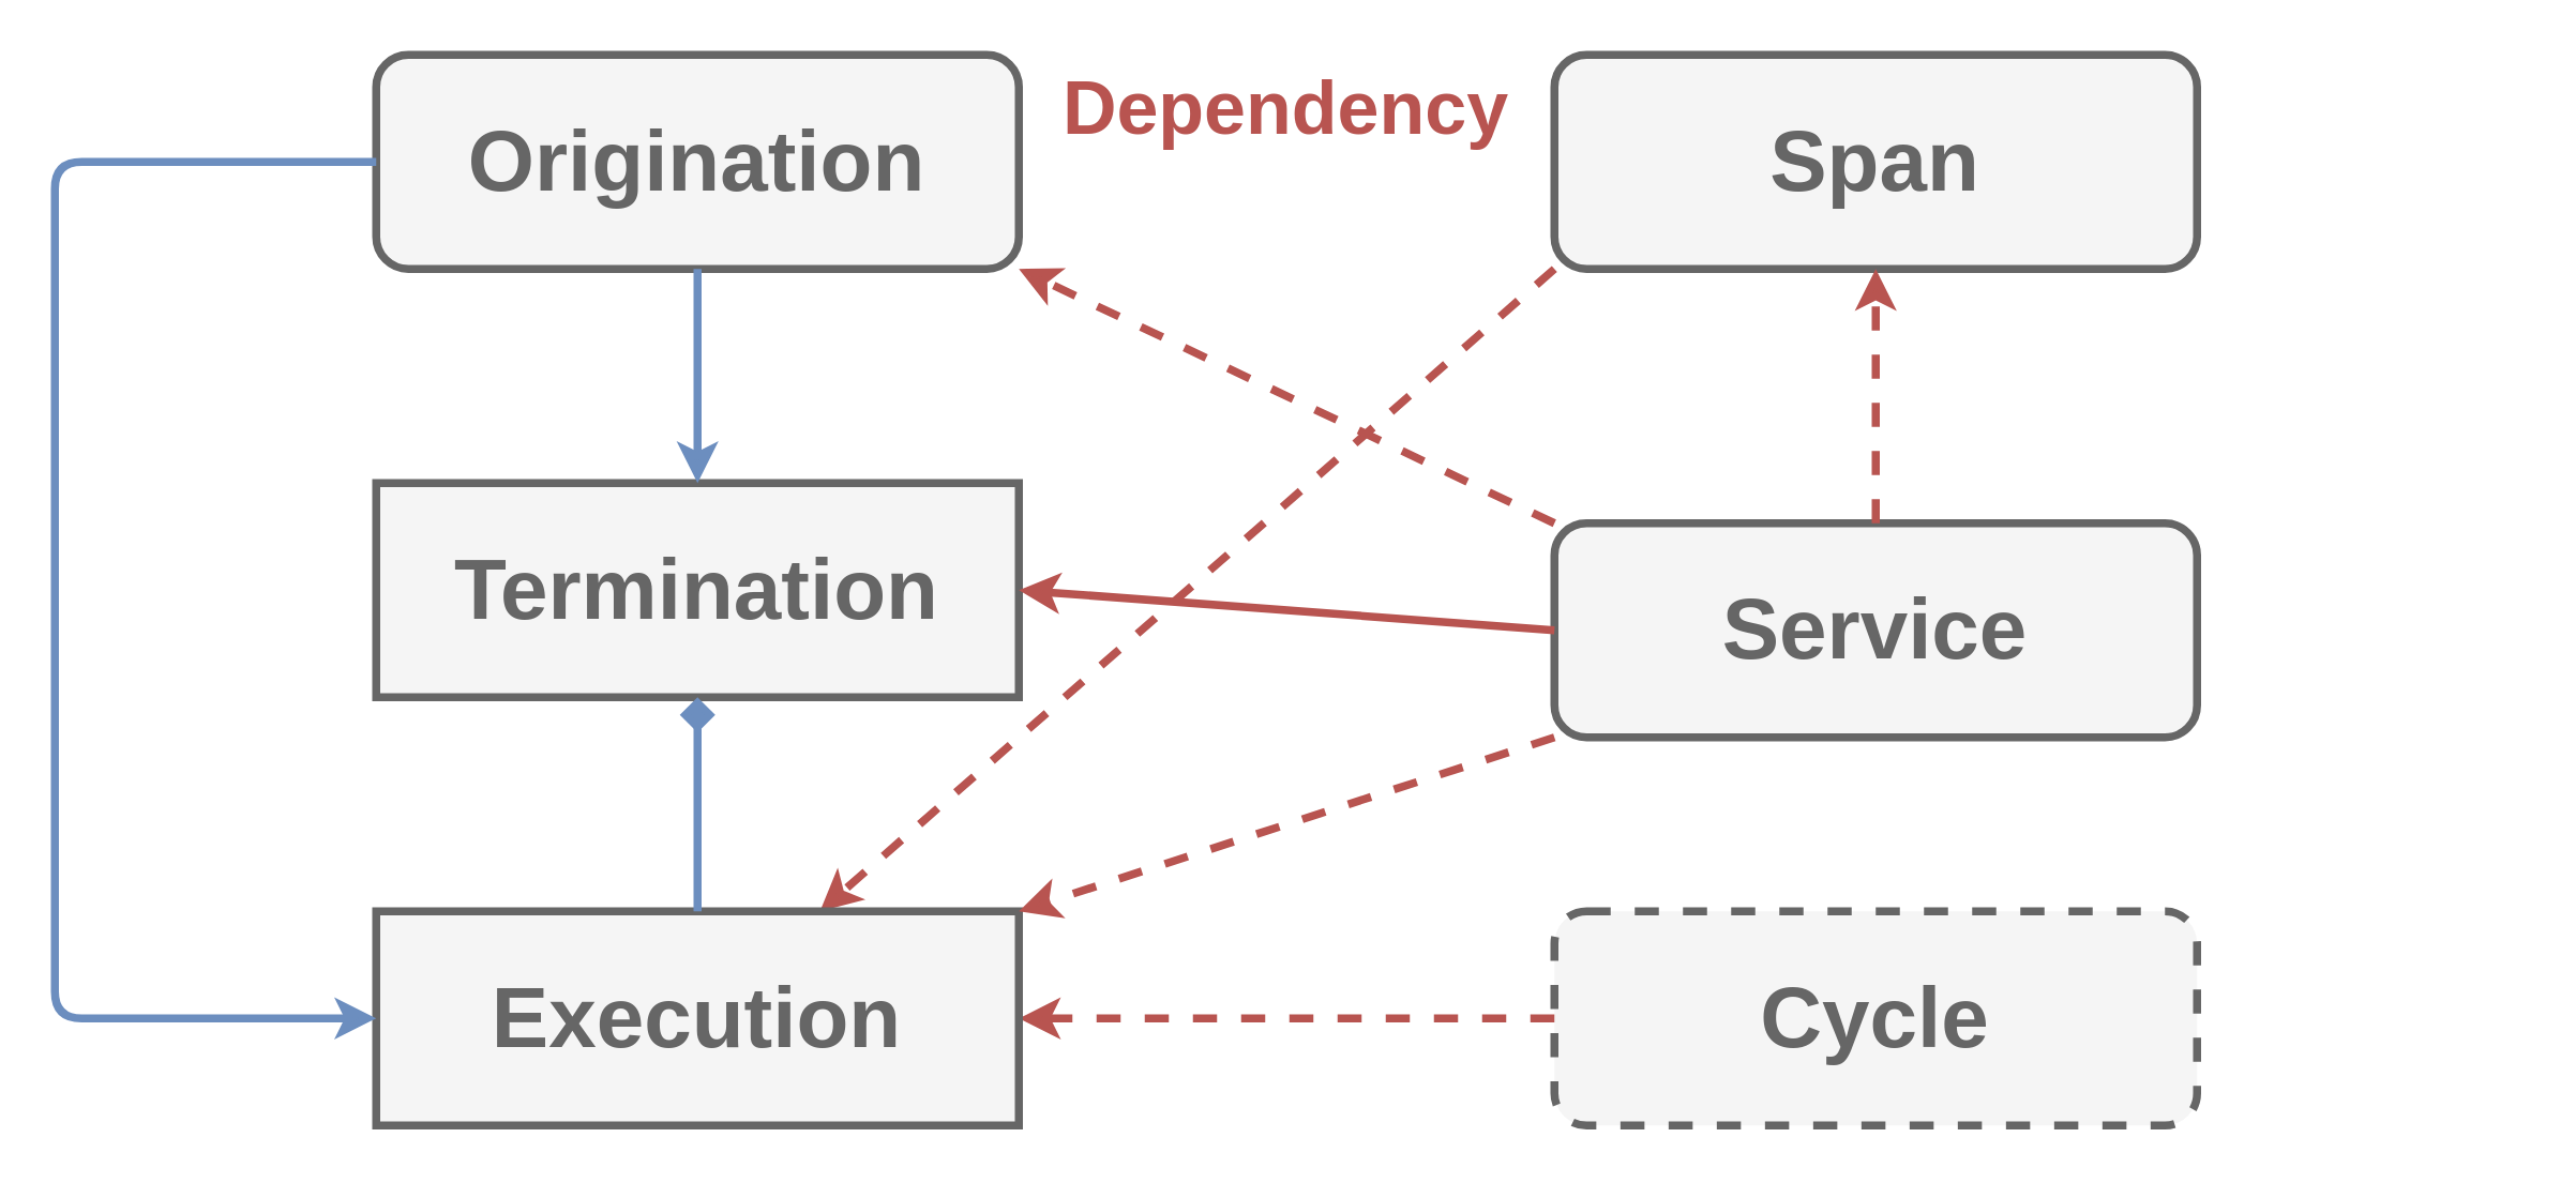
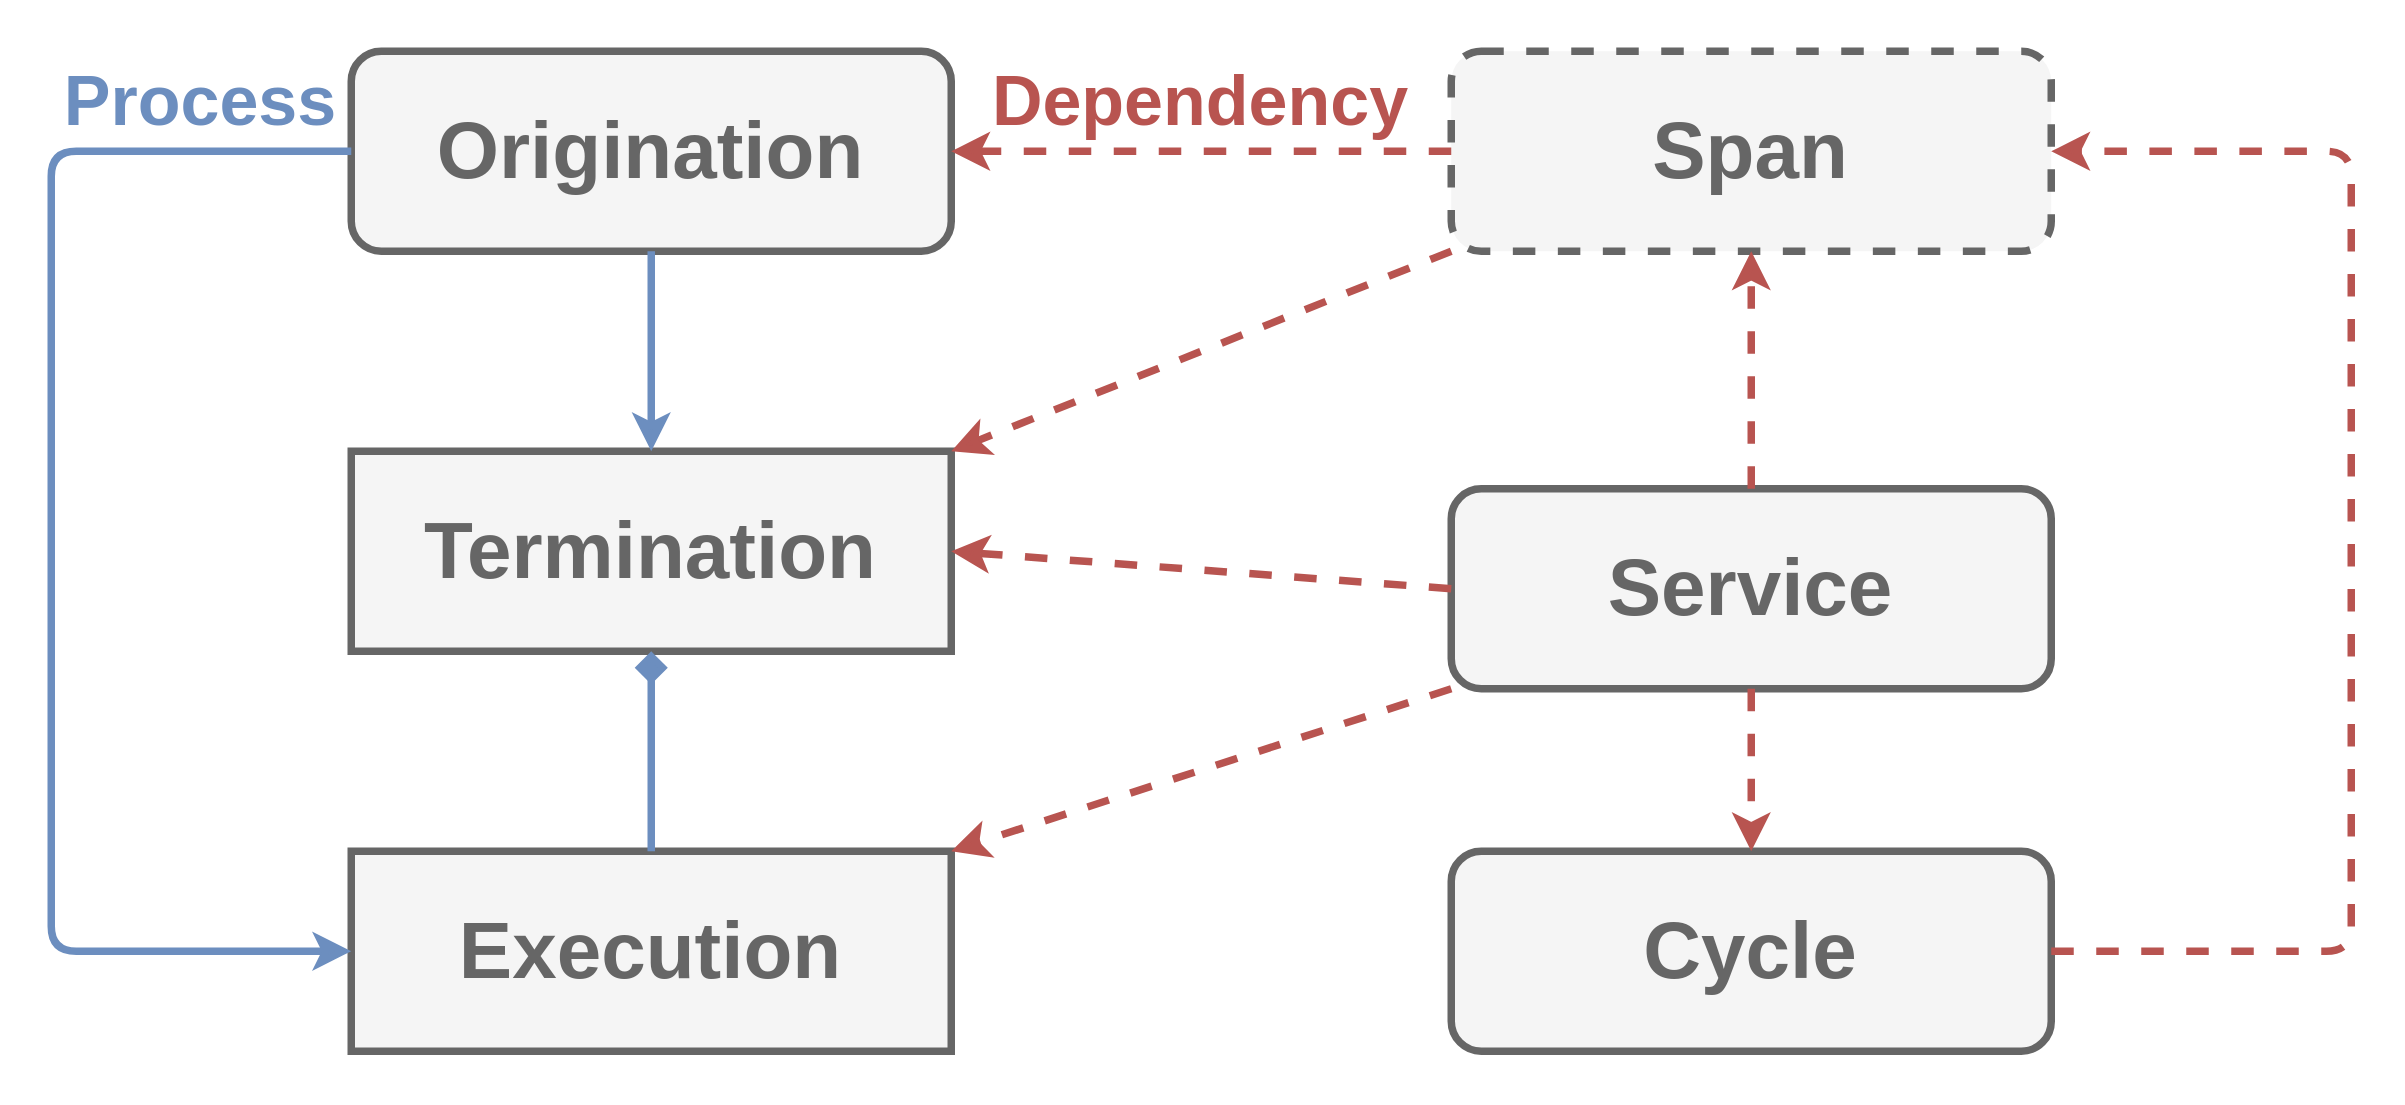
+ <mxCell id="12" value="&lt;b&gt;&lt;font style=&quot;font-size: 28px&quot; color=&quot;#6c8ebf&quot;&gt;Process&lt;/font&gt;&lt;/b&gt;" style="text;html=1;align=center;verticalAlign=middle;whiteSpace=wrap;rounded=0;" vertex="1" parent="1"><mxGeometry x="20" y="20" width="120" height="40" as="geometry" /></mxCell>
+ <mxCell id="9" value="" style="endArrow=classic;html=1;fillColor=#f8cecc;strokeColor=#b85450;strokeWidth=3;dashed=1;entryX=1;entryY=0.5;entryDx=0;entryDy=0;exitX=0;exitY=0.5;exitDx=0;exitDy=0;" edge="1" parent="1" source="6" target="4"><mxGeometry width="50" height="50" relative="1" as="geometry"><mxPoint x="-30" y="310" as="sourcePoint" /><mxPoint x="170" y="250" as="targetPoint" /></mxGeometry></mxCell>
- <mxCell id="6" value="&lt;font style=&quot;font-size: 32px&quot; color=&quot;#666666&quot;&gt;&lt;b&gt;Span&lt;/b&gt;&lt;/font&gt;" style="rounded=1;whiteSpace=wrap;html=1;fillColor=#f5f5f5;strokeColor=#666666;strokeWidth=3;fontColor=#333333;" vertex="1" parent="1"><mxGeometry x="580" y="20" width="240" height="80" as="geometry" /></mxCell>
+ <mxCell id="6" value="&lt;font style=&quot;font-size: 32px&quot; color=&quot;#666666&quot;&gt;&lt;b&gt;Span&lt;/b&gt;&lt;/font&gt;" style="rounded=1;whiteSpace=wrap;html=1;fillColor=#f5f5f5;strokeColor=#666666;strokeWidth=3;fontColor=#333333;dashed=1;" vertex="1" parent="1"><mxGeometry x="580" y="20" width="240" height="80" as="geometry" /></mxCell>
- <mxCell id="19" value="" style="endArrow=classic;html=1;fillColor=#f8cecc;strokeColor=#b85450;strokeWidth=3;dashed=1;entryX=1;entryY=1;entryDx=0;entryDy=0;exitX=0;exitY=0;exitDx=0;exitDy=0;" edge="1" parent="1" source="16" target="4"><mxGeometry width="50" height="50" relative="1" as="geometry"><mxPoint x="710" y="270" as="sourcePoint" /><mxPoint x="790" y="350" as="targetPoint" /></mxGeometry></mxCell>
- <mxCell id="20" value="" style="endArrow=classic;html=1;fillColor=#f8cecc;strokeColor=#b85450;strokeWidth=3;dashed=0;entryX=1;entryY=0.5;entryDx=0;entryDy=0;exitX=0;exitY=0.5;exitDx=0;exitDy=0;" edge="1" parent="1" source="16" target="3"><mxGeometry width="50" height="50" relative="1" as="geometry"><mxPoint x="710" y="270" as="sourcePoint" /><mxPoint x="790" y="350" as="targetPoint" /></mxGeometry></mxCell>
+ <mxCell id="20" value="" style="endArrow=classic;html=1;fillColor=#f8cecc;strokeColor=#b85450;strokeWidth=3;dashed=1;entryX=1;entryY=0.5;entryDx=0;entryDy=0;exitX=0;exitY=0.5;exitDx=0;exitDy=0;" edge="1" parent="1" source="16" target="3"><mxGeometry width="50" height="50" relative="1" as="geometry"><mxPoint x="710" y="270" as="sourcePoint" /><mxPoint x="790" y="350" as="targetPoint" /></mxGeometry></mxCell>
+ <mxCell id="18" value="" style="endArrow=classic;html=1;fillColor=#f8cecc;strokeColor=#b85450;strokeWidth=3;dashed=1;exitX=0.5;exitY=1;exitDx=0;exitDy=0;" edge="1" parent="1" source="16" target="5"><mxGeometry width="50" height="50" relative="1" as="geometry"><mxPoint x="710" y="190" as="sourcePoint" /><mxPoint x="790" y="110" as="targetPoint" /></mxGeometry></mxCell>
- <mxCell id="8" value="" style="endArrow=classic;html=1;fillColor=#f8cecc;strokeColor=#b85450;strokeWidth=3;dashed=1;exitX=0;exitY=1;exitDx=0;exitDy=0;" edge="1" parent="1" source="6" target="10"><mxGeometry width="50" height="50" relative="1" as="geometry"><mxPoint x="-40" y="300" as="sourcePoint" /><mxPoint x="160" y="240" as="targetPoint" /></mxGeometry></mxCell>
+ <mxCell id="8" value="" style="endArrow=classic;html=1;fillColor=#f8cecc;strokeColor=#b85450;strokeWidth=3;dashed=1;entryX=1;entryY=0;entryDx=0;entryDy=0;exitX=0;exitY=1;exitDx=0;exitDy=0;" edge="1" parent="1" source="6" target="3"><mxGeometry width="50" height="50" relative="1" as="geometry"><mxPoint x="-40" y="300" as="sourcePoint" /><mxPoint x="160" y="240" as="targetPoint" /></mxGeometry></mxCell>
- <mxCell id="7" value="" style="endArrow=classic;html=1;fillColor=#f8cecc;strokeColor=#b85450;strokeWidth=3;dashed=1;entryX=1;entryY=0.5;entryDx=0;entryDy=0;exitX=0;exitY=0.5;exitDx=0;exitDy=0;" edge="1" parent="1" source="5" target="10"><mxGeometry width="50" height="50" relative="1" as="geometry"><mxPoint x="-50" y="290" as="sourcePoint" /><mxPoint x="150" y="230" as="targetPoint" /></mxGeometry></mxCell>
- <mxCell id="5" value="&lt;font color=&quot;#666666&quot;&gt;&lt;span style=&quot;font-size: 32px&quot;&gt;&lt;b&gt;Cycle&lt;/b&gt;&lt;/span&gt;&lt;br&gt;&lt;/font&gt;" style="rounded=1;whiteSpace=wrap;html=1;fillColor=#f5f5f5;strokeColor=#666666;strokeWidth=3;fontColor=#333333;dashed=1;" vertex="1" parent="1"><mxGeometry x="580" y="340" width="240" height="80" as="geometry" /></mxCell>
+ <mxCell id="5" value="&lt;font color=&quot;#666666&quot;&gt;&lt;span style=&quot;font-size: 32px&quot;&gt;&lt;b&gt;Cycle&lt;/b&gt;&lt;/span&gt;&lt;br&gt;&lt;/font&gt;" style="rounded=1;whiteSpace=wrap;html=1;fillColor=#f5f5f5;strokeColor=#666666;strokeWidth=3;fontColor=#333333;" vertex="1" parent="1"><mxGeometry x="580" y="340" width="240" height="80" as="geometry" /></mxCell>
+ <mxCell id="14" value="" style="endArrow=classic;html=1;fillColor=#f8cecc;strokeColor=#b85450;strokeWidth=3;dashed=1;entryX=1;entryY=0.5;entryDx=0;entryDy=0;exitX=1;exitY=0.5;exitDx=0;exitDy=0;edgeStyle=orthogonalEdgeStyle;" edge="1" parent="1" source="5" target="6"><mxGeometry width="50" height="50" relative="1" as="geometry"><mxPoint x="590" y="230" as="sourcePoint" /><mxPoint x="390" y="230" as="targetPoint" /><Array as="points"><mxPoint x="940" y="380" /><mxPoint x="940" y="60" /></Array></mxGeometry></mxCell>
